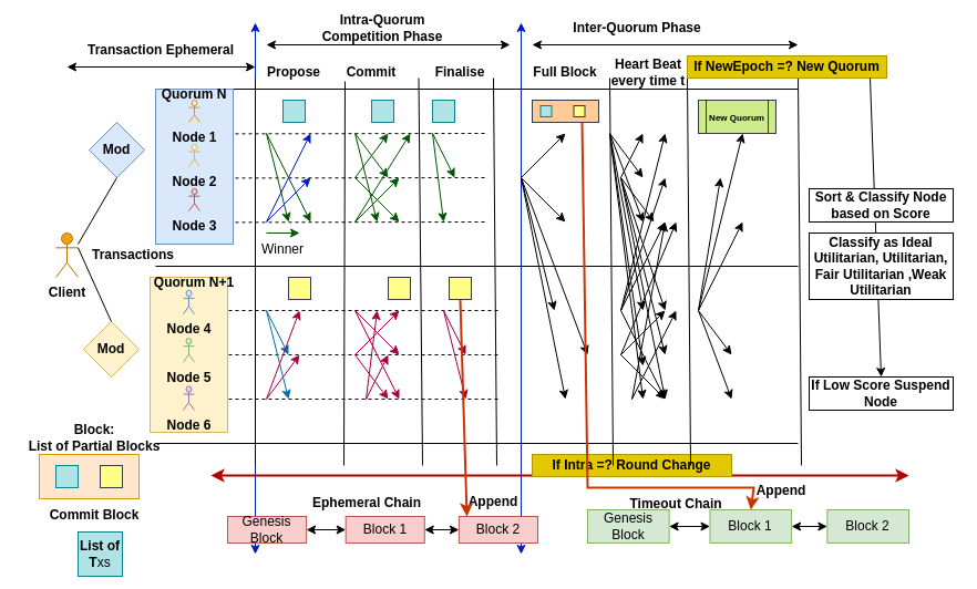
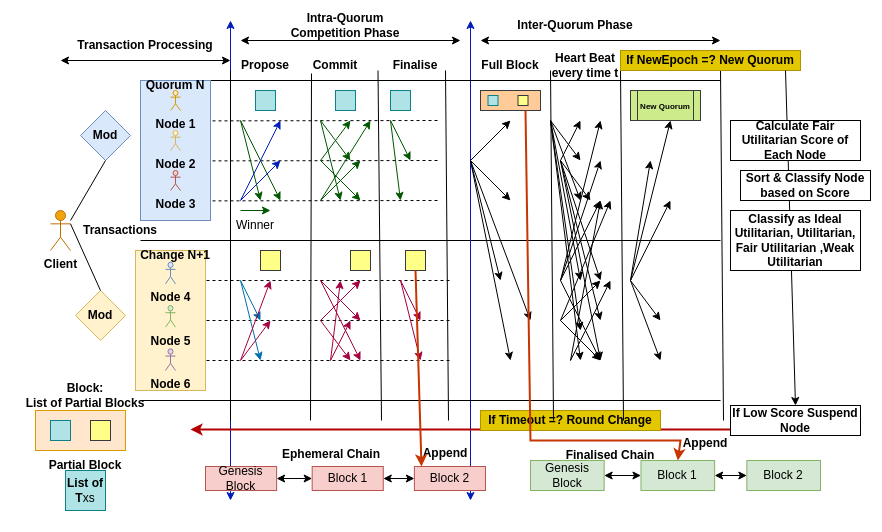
- <mxCell id="40" value="&lt;b&gt;Transaction Ephemeral&lt;/b&gt;" style="text;html=1;strokeColor=none;fillColor=none;align=center;verticalAlign=middle;whiteSpace=wrap;rounded=0;" vertex="1" parent="1"><mxGeometry x="70" y="40" width="150" height="10" as="geometry" /></mxCell>
+ <mxCell id="40" value="&lt;b&gt;Transaction Processing&lt;/b&gt;" style="text;html=1;strokeColor=none;fillColor=none;align=center;verticalAlign=middle;whiteSpace=wrap;rounded=0;" vertex="1" parent="1"><mxGeometry x="70" y="40" width="150" height="10" as="geometry" /></mxCell>
+ <mxCell id="133" value="&lt;b&gt;Calculate Fair Utilitarian Score of Each Node&lt;/b&gt;" style="rounded=0;whiteSpace=wrap;html=1;" vertex="1" parent="1"><mxGeometry x="730" y="120" width="130" height="40" as="geometry" /></mxCell>
- <mxCell id="134" value="Sort &amp;amp; Classify Node based on Score" style="rounded=0;whiteSpace=wrap;html=1;fontStyle=1" vertex="1" parent="1"><mxGeometry x="730" y="170" width="130" height="30" as="geometry" /></mxCell>
+ <mxCell id="134" value="Sort &amp;amp; Classify Node based on Score" style="rounded=0;whiteSpace=wrap;html=1;fontStyle=1" vertex="1" parent="1"><mxGeometry x="740" y="170" width="130" height="30" as="geometry" /></mxCell>
- <mxCell id="54" value="&lt;b&gt;Quorum N+1&lt;/b&gt;" style="text;html=1;strokeColor=none;fillColor=none;align=center;verticalAlign=middle;whiteSpace=wrap;rounded=0;" vertex="1" parent="50"><mxGeometry width="80" height="10.833" as="geometry" /></mxCell>
+ <mxCell id="54" value="&lt;b&gt;Change N+1&lt;/b&gt;" style="text;html=1;strokeColor=none;fillColor=none;align=center;verticalAlign=middle;whiteSpace=wrap;rounded=0;" vertex="1" parent="50"><mxGeometry width="80" height="10.833" as="geometry" /></mxCell>
- <mxCell id="145" value="If Low Score Suspend Node" style="rounded=0;whiteSpace=wrap;html=1;fontStyle=1" vertex="1" parent="1"><mxGeometry x="730" y="340" width="130" height="30" as="geometry" /></mxCell>
+ <mxCell id="145" value="If Low Score Suspend Node" style="rounded=0;whiteSpace=wrap;html=1;fontStyle=1" vertex="1" parent="1"><mxGeometry x="730" y="405" width="130" height="30" as="geometry" /></mxCell>
- <mxCell id="71" value="&lt;b&gt;If Intra =? Round Change&lt;/b&gt;" style="text;html=1;strokeColor=#B09500;fillColor=#e3c800;align=center;verticalAlign=middle;whiteSpace=wrap;rounded=0;fontColor=#000000;" vertex="1" parent="1"><mxGeometry x="480" y="410" width="180" height="20" as="geometry" /></mxCell>
+ <mxCell id="71" value="&lt;b&gt;If Timeout =? Round Change&lt;/b&gt;" style="text;html=1;strokeColor=#B09500;fillColor=#e3c800;align=center;verticalAlign=middle;whiteSpace=wrap;rounded=0;fontColor=#000000;" vertex="1" parent="1"><mxGeometry x="480" y="410" width="180" height="20" as="geometry" /></mxCell>
- <mxCell id="144" value="&lt;b&gt;Timeout Chain&lt;/b&gt;" style="text;html=1;strokeColor=none;fillColor=none;align=center;verticalAlign=middle;whiteSpace=wrap;rounded=0;" vertex="1" parent="1"><mxGeometry x="560" y="450" width="100" height="10" as="geometry" /></mxCell>
+ <mxCell id="144" value="&lt;b&gt;Finalised Chain&lt;/b&gt;" style="text;html=1;strokeColor=none;fillColor=none;align=center;verticalAlign=middle;whiteSpace=wrap;rounded=0;" vertex="1" parent="1"><mxGeometry x="560" y="450" width="100" height="10" as="geometry" /></mxCell>
- <mxCell id="23" value="&lt;b&gt;Commit Block&lt;/b&gt;" style="text;html=1;strokeColor=none;fillColor=none;align=center;verticalAlign=middle;whiteSpace=wrap;rounded=0;" vertex="1" parent="1"><mxGeometry x="35" y="460" width="100" height="10" as="geometry" /></mxCell>
+ <mxCell id="23" value="&lt;b&gt;Partial Block&lt;/b&gt;" style="text;html=1;strokeColor=none;fillColor=none;align=center;verticalAlign=middle;whiteSpace=wrap;rounded=0;" vertex="1" parent="1"><mxGeometry x="35" y="460" width="100" height="10" as="geometry" /></mxCell>
- <mxCell id="16" value="&lt;b&gt;List of&lt;br&gt;T&lt;/b&gt;xs" style="whiteSpace=wrap;html=1;aspect=fixed;fillColor=#b0e3e6;strokeColor=#0e8088;container=0;" vertex="1" parent="1"><mxGeometry x="70" y="480" width="40" height="40" as="geometry"><mxRectangle x="75" y="480" width="50" height="25" as="alternateBounds" /></mxGeometry></mxCell>
+ <mxCell id="16" value="&lt;b&gt;List of&lt;br&gt;T&lt;/b&gt;xs" style="whiteSpace=wrap;html=1;aspect=fixed;fillColor=#b0e3e6;strokeColor=#0e8088;container=0;" vertex="1" parent="1"><mxGeometry x="65" y="470" width="40" height="40" as="geometry"><mxRectangle x="75" y="480" width="50" height="25" as="alternateBounds" /></mxGeometry></mxCell>
